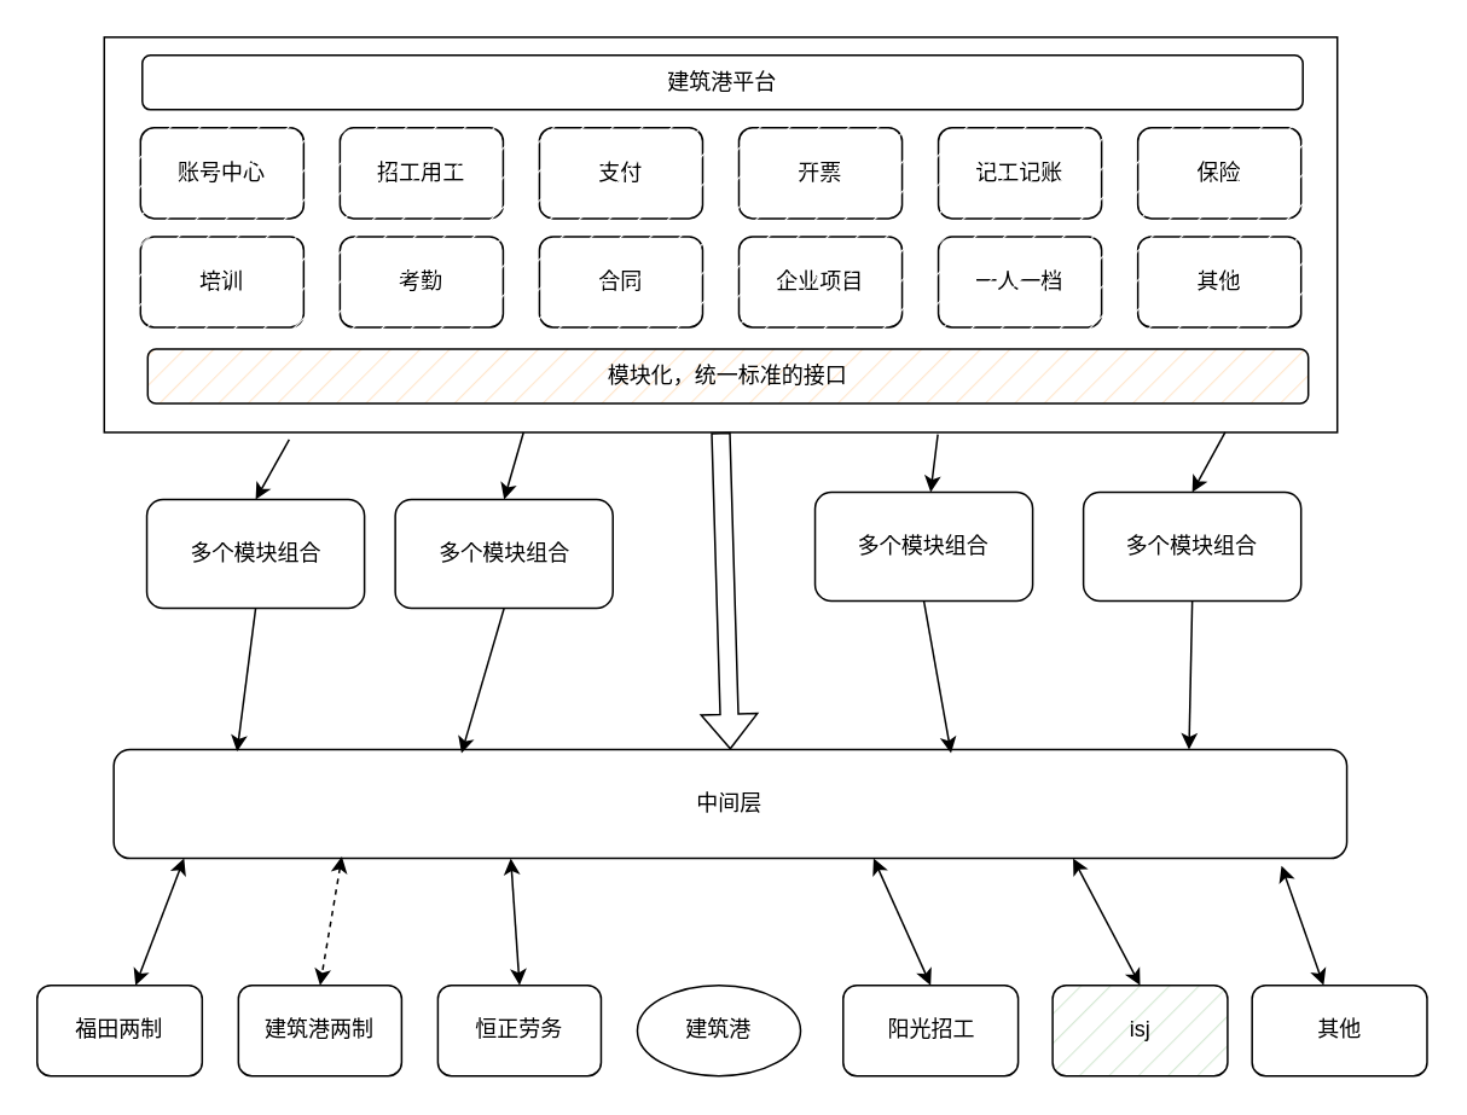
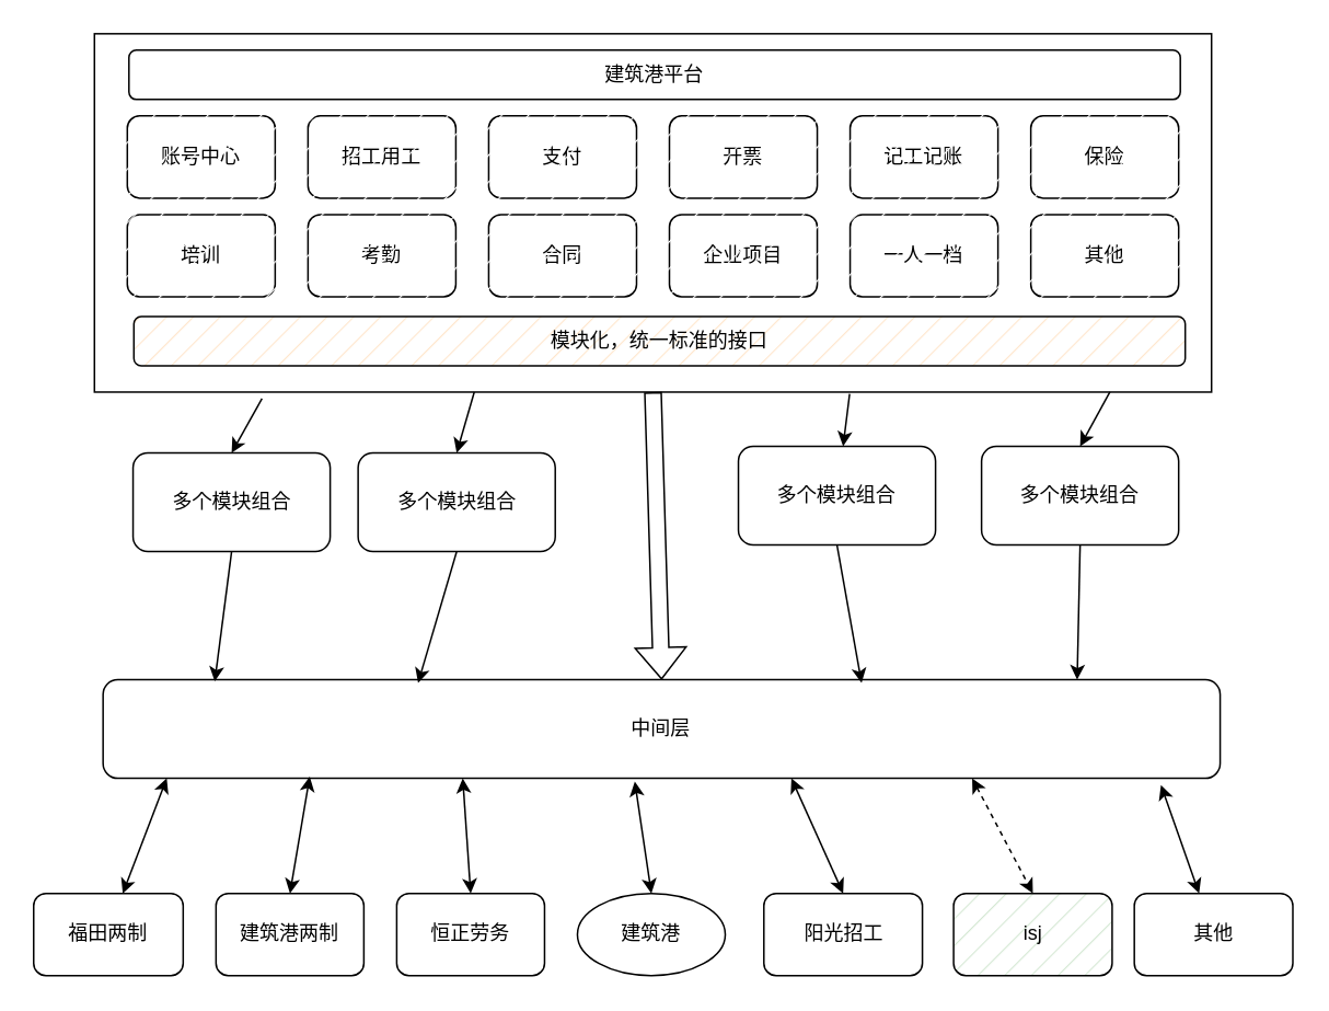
- <mxCell id="26" value="" style="endArrow=classic;startArrow=classic;html=1;rounded=0;entryX=0.5;entryY=0;entryDx=0;entryDy=0;exitX=0.185;exitY=0.983;exitDx=0;exitDy=0;exitPerimeter=0;dashed=1;" edge="1" parent="1" source="23" target="17"><mxGeometry width="50" height="50" relative="1" as="geometry"><mxPoint x="111.25" y="483" as="sourcePoint" /><mxPoint x="83.25" y="613" as="targetPoint" /></mxGeometry></mxCell>
+ <mxCell id="26" value="" style="endArrow=classic;startArrow=classic;html=1;rounded=0;entryX=0.5;entryY=0;entryDx=0;entryDy=0;exitX=0.185;exitY=0.983;exitDx=0;exitDy=0;exitPerimeter=0;" edge="1" parent="1" source="23" target="17"><mxGeometry width="50" height="50" relative="1" as="geometry"><mxPoint x="111.25" y="483" as="sourcePoint" /><mxPoint x="83.25" y="613" as="targetPoint" /></mxGeometry></mxCell>
+ <mxCell id="28" value="" style="endArrow=classic;startArrow=classic;html=1;rounded=0;entryX=0.5;entryY=0;entryDx=0;entryDy=0;exitX=0.476;exitY=1.033;exitDx=0;exitDy=0;exitPerimeter=0;" edge="1" parent="1" source="23" target="19"><mxGeometry width="50" height="50" relative="1" as="geometry"><mxPoint x="291.25" y="483" as="sourcePoint" /><mxPoint x="295.25" y="613" as="targetPoint" /></mxGeometry></mxCell>
- <mxCell id="30" value="" style="endArrow=classic;startArrow=classic;html=1;rounded=0;entryX=0.5;entryY=0;entryDx=0;entryDy=0;exitX=0.778;exitY=1;exitDx=0;exitDy=0;exitPerimeter=0;" edge="1" parent="1" source="23" target="21"><mxGeometry width="50" height="50" relative="1" as="geometry"><mxPoint x="492.25" y="486" as="sourcePoint" /><mxPoint x="522.25" y="613" as="targetPoint" /></mxGeometry></mxCell>
+ <mxCell id="30" value="" style="endArrow=classic;startArrow=classic;html=1;rounded=0;entryX=0.5;entryY=0;entryDx=0;entryDy=0;exitX=0.778;exitY=1;exitDx=0;exitDy=0;exitPerimeter=0;dashed=1;" edge="1" parent="1" source="23" target="21"><mxGeometry width="50" height="50" relative="1" as="geometry"><mxPoint x="492.25" y="486" as="sourcePoint" /><mxPoint x="522.25" y="613" as="targetPoint" /></mxGeometry></mxCell>
